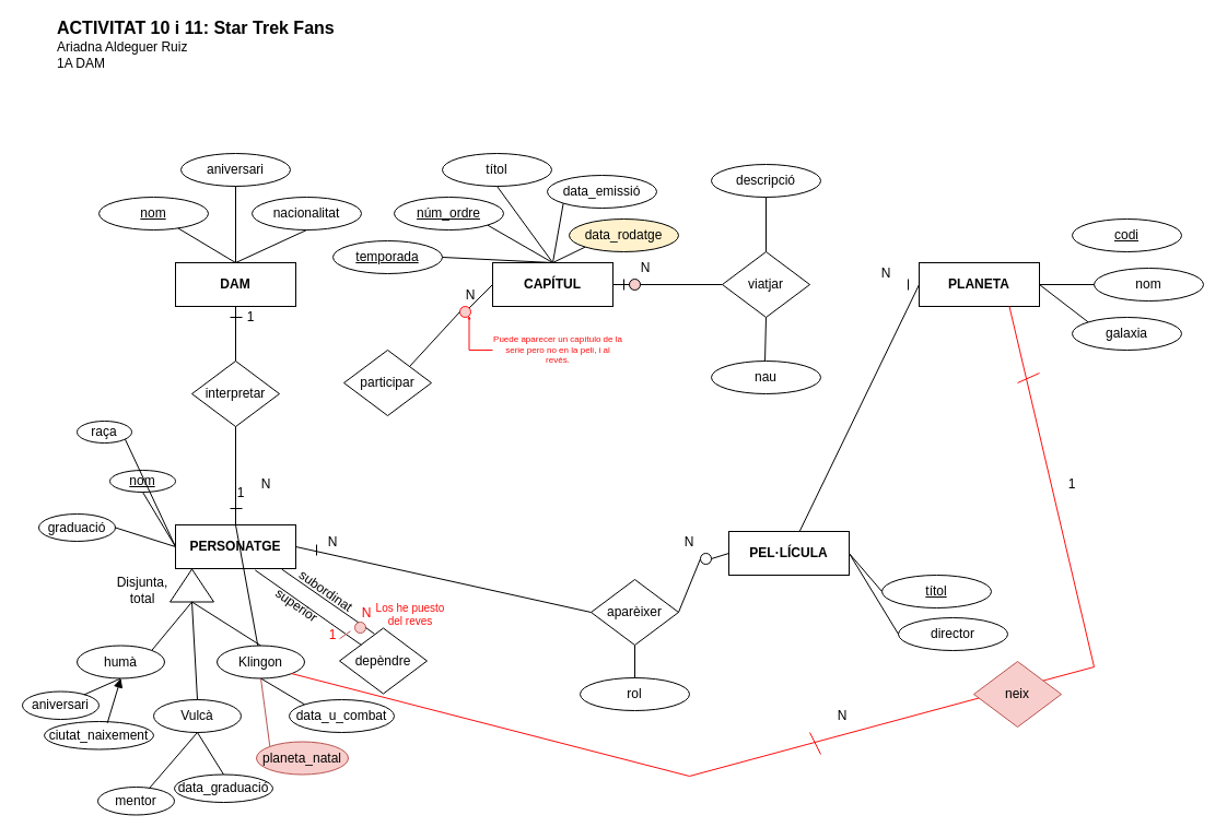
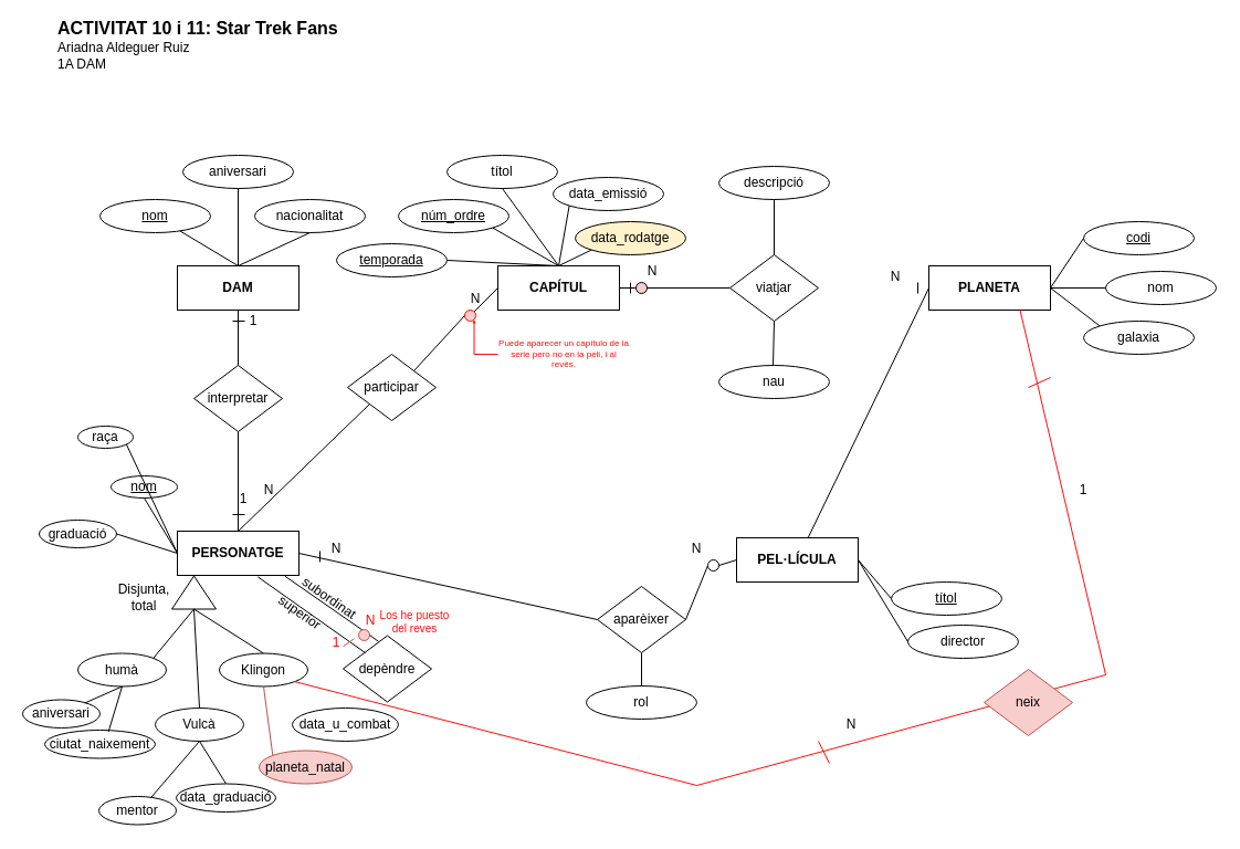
+ <mxCell id="56" value="" style="endArrow=none;html=1;entryX=0;entryY=0.5;entryDx=0;entryDy=0;exitX=1;exitY=0.5;exitDx=0;exitDy=0;" parent="1" source="46" target="53" edge="1"><mxGeometry width="50" height="50" relative="1" as="geometry"><mxPoint x="850" y="270" as="sourcePoint" /><mxPoint x="750" y="270" as="targetPoint" /></mxGeometry></mxCell>
- <mxCell id="31" value="" style="endArrow=none;html=1;exitX=0.5;exitY=0;exitDx=0;exitDy=0;" parent="1" source="12" target="95" edge="1"><mxGeometry width="50" height="50" relative="1" as="geometry"><mxPoint x="500" y="420" as="sourcePoint" /><mxPoint x="550" y="370" as="targetPoint" /></mxGeometry></mxCell>
+ <mxCell id="31" value="" style="endArrow=none;html=1;exitX=0.5;exitY=0;exitDx=0;exitDy=0;entryX=0;entryY=1;entryDx=0;entryDy=0;" parent="1" source="12" target="30" edge="1"><mxGeometry width="50" height="50" relative="1" as="geometry"><mxPoint x="500" y="420" as="sourcePoint" /><mxPoint x="550" y="370" as="targetPoint" /></mxGeometry></mxCell>
- <mxCell id="88" value="" style="endArrow=block;html=1;exitX=0.577;exitY=0.053;exitDx=0;exitDy=0;exitPerimeter=0;entryX=0.5;entryY=1;entryDx=0;entryDy=0;" parent="1" source="86" target="83" edge="1"><mxGeometry width="50" height="50" relative="1" as="geometry"><mxPoint x="86.42" y="645.407" as="sourcePoint" /><mxPoint x="89" y="622" as="targetPoint" /></mxGeometry></mxCell>
+ <mxCell id="88" value="" style="endArrow=none;html=1;exitX=0.577;exitY=0.053;exitDx=0;exitDy=0;exitPerimeter=0;entryX=0.5;entryY=1;entryDx=0;entryDy=0;" parent="1" source="86" target="83" edge="1"><mxGeometry width="50" height="50" relative="1" as="geometry"><mxPoint x="86.42" y="645.407" as="sourcePoint" /><mxPoint x="89" y="622" as="targetPoint" /></mxGeometry></mxCell>
- <mxCell id="101" value="" style="endArrow=none;html=1;entryX=0.5;entryY=1;entryDx=0;entryDy=0;exitX=0;exitY=0;exitDx=0;exitDy=0;" parent="1" source="97" target="95" edge="1"><mxGeometry width="50" height="50" relative="1" as="geometry"><mxPoint x="268" y="620.5" as="sourcePoint" /><mxPoint x="205" y="580.5" as="targetPoint" /></mxGeometry></mxCell>
